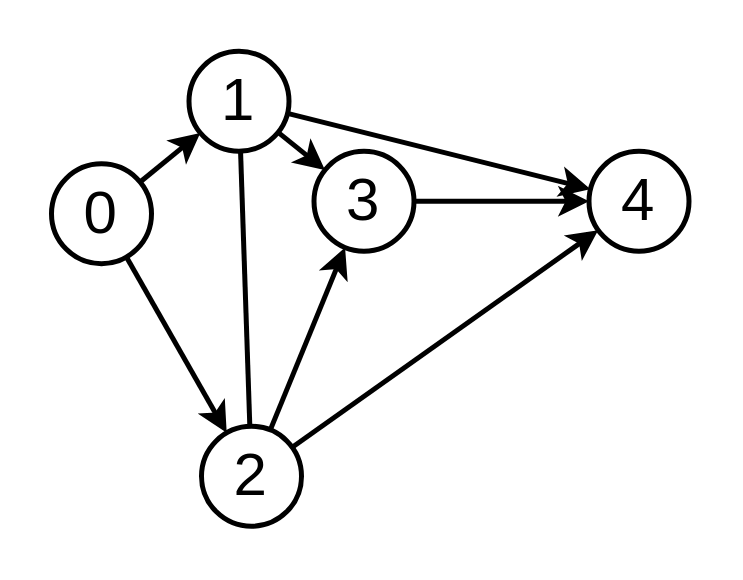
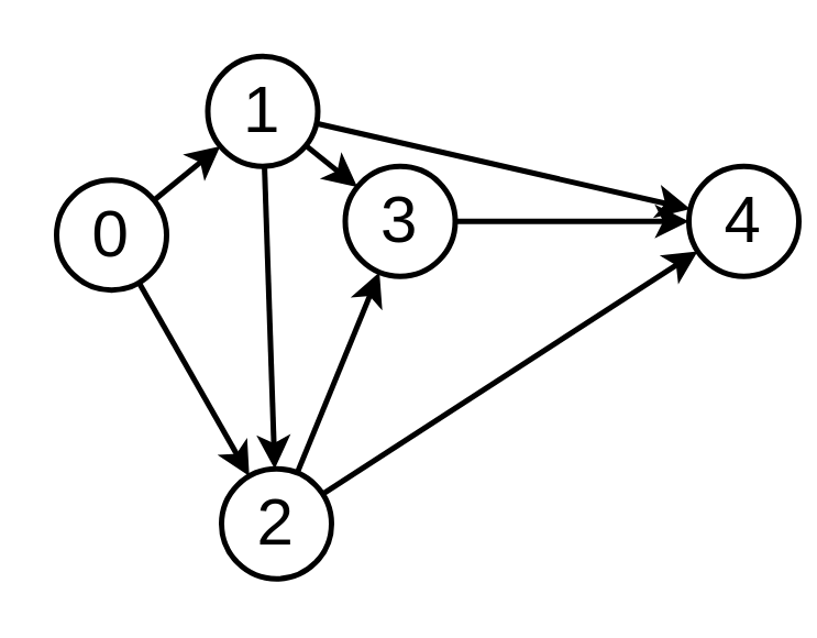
- <mxCell id="6" value="&lt;font face=&quot;Helvetica&quot; style=&quot;font-size: 24px;&quot;&gt;4&lt;/font&gt;" style="ellipse;whiteSpace=wrap;html=1;aspect=fixed;strokeWidth=2;" parent="1" vertex="1"><mxGeometry x="235" y="60" width="40" height="40" as="geometry" /></mxCell>
+ <mxCell id="6" value="&lt;font face=&quot;Helvetica&quot; style=&quot;font-size: 24px;&quot;&gt;4&lt;/font&gt;" style="ellipse;whiteSpace=wrap;html=1;aspect=fixed;strokeWidth=2;" parent="1" vertex="1"><mxGeometry x="250" y="60" width="40" height="40" as="geometry" /></mxCell>
- <mxCell id="9" value="" style="endArrow=none;html=1;rounded=0;strokeWidth=2;" parent="1" source="2" target="4" edge="1"><mxGeometry width="50" height="50" relative="1" as="geometry"><mxPoint x="271" y="266" as="sourcePoint" /><mxPoint x="219" y="214" as="targetPoint" /></mxGeometry></mxCell>
+ <mxCell id="9" value="" style="endArrow=classic;html=1;rounded=0;strokeWidth=2;" parent="1" source="2" target="4" edge="1"><mxGeometry width="50" height="50" relative="1" as="geometry"><mxPoint x="271" y="266" as="sourcePoint" /><mxPoint x="219" y="214" as="targetPoint" /></mxGeometry></mxCell>
